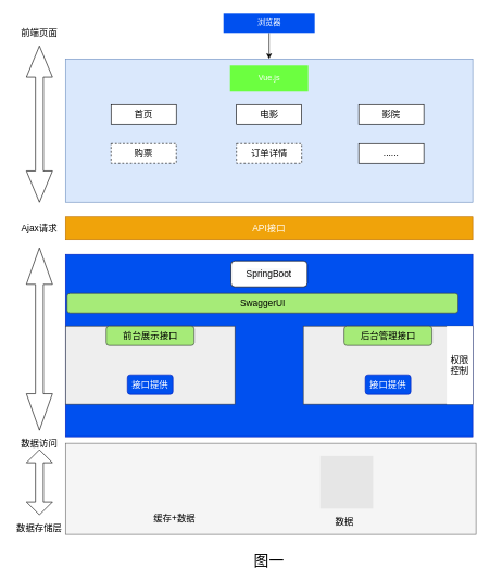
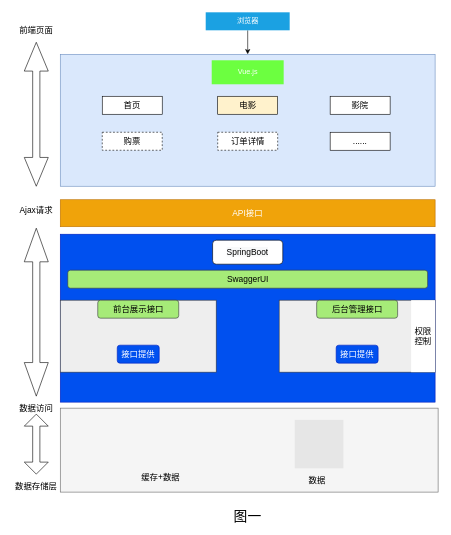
- <mxCell id="3" value="浏览器" style="rounded=0;whiteSpace=wrap;html=1;fillColor=#0050ef;fontColor=#ffffff;strokeColor=none;" vertex="1" parent="1"><mxGeometry x="342.5" y="20" width="140" height="30" as="geometry" /></mxCell>
+ <mxCell id="3" value="浏览器" style="rounded=0;whiteSpace=wrap;html=1;fillColor=#1ba1e2;fontColor=#ffffff;strokeColor=none;" vertex="1" parent="1"><mxGeometry x="342.5" y="20" width="140" height="30" as="geometry" /></mxCell>
- <mxCell id="10" value="电影" style="rounded=0;whiteSpace=wrap;html=1;fontSize=14;" vertex="1" parent="1"><mxGeometry x="362.5" y="160" width="100" height="30" as="geometry" /></mxCell>
+ <mxCell id="10" value="电影" style="rounded=0;whiteSpace=wrap;html=1;fontSize=14;fillColor=#fff2cc;" vertex="1" parent="1"><mxGeometry x="362.5" y="160" width="100" height="30" as="geometry" /></mxCell>
- <mxCell id="17" value="API接口" style="rounded=0;whiteSpace=wrap;html=1;fillColor=#f0a30a;fontSize=14;strokeColor=#BD7000;fontColor=#ffffff;" vertex="1" parent="1"><mxGeometry x="100" y="332.5" width="625" height="35" as="geometry" /></mxCell>
+ <mxCell id="17" value="API接口" style="rounded=0;whiteSpace=wrap;html=1;fillColor=#f0a30a;fontSize=14;strokeColor=#BD7000;fontColor=#ffffff;" vertex="1" parent="1"><mxGeometry x="100" y="332.5" width="625" height="45" as="geometry" /></mxCell>
- <mxCell id="20" value="SwaggerUI" style="rounded=1;whiteSpace=wrap;html=1;fontSize=14;strokeColor=#36393d;fillColor=#A6EB78;" vertex="1" parent="1"><mxGeometry x="102.5" y="450" width="600" height="30" as="geometry" /></mxCell>
+ <mxCell id="20" value="SwaggerUI" style="rounded=1;whiteSpace=wrap;html=1;fontSize=14;strokeColor=#36393d;fillColor=#A6EB78;" vertex="1" parent="1"><mxGeometry x="112.5" y="450" width="600" height="30" as="geometry" /></mxCell>
